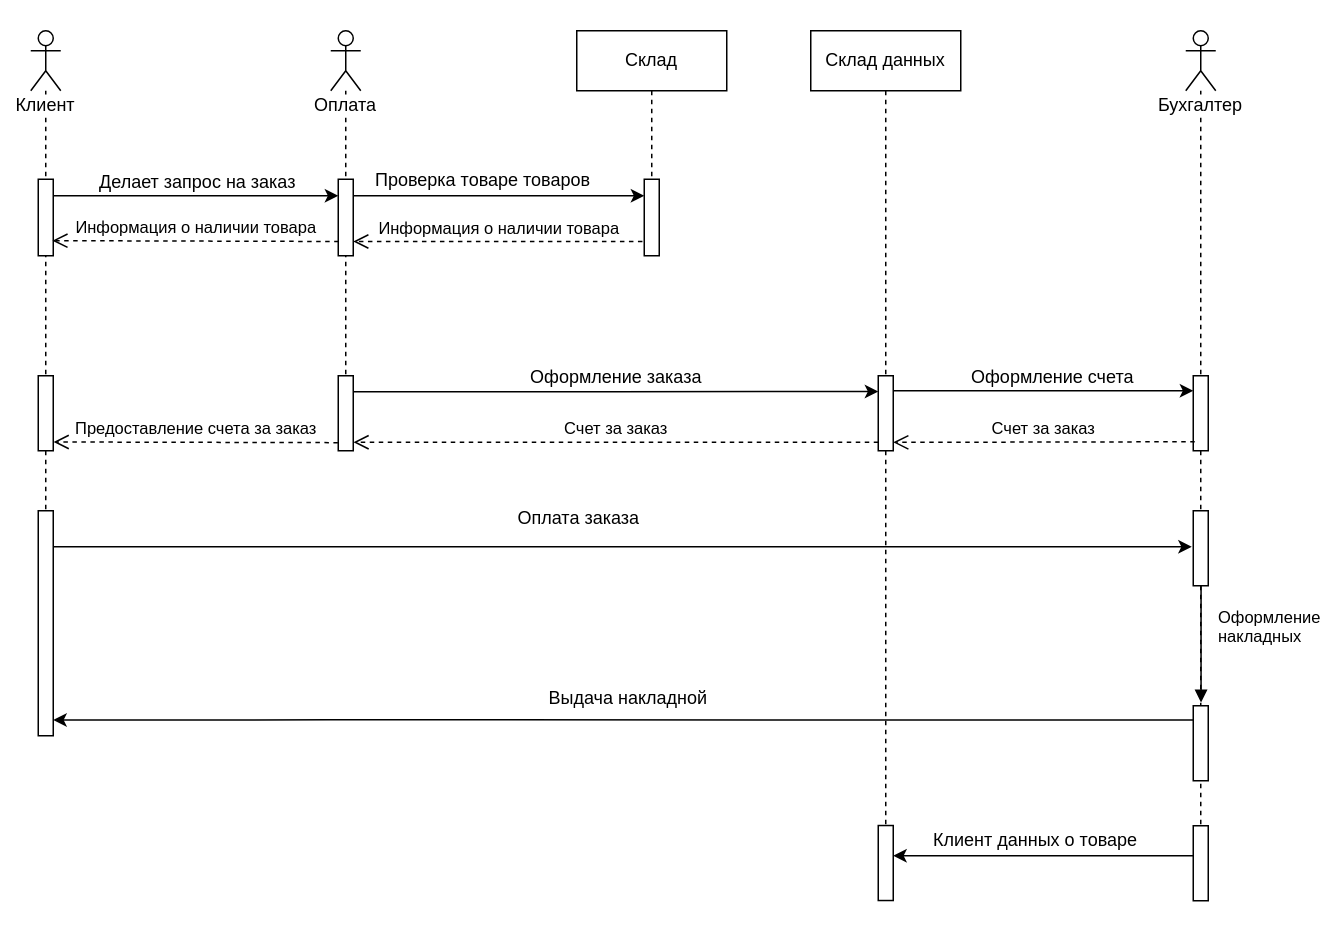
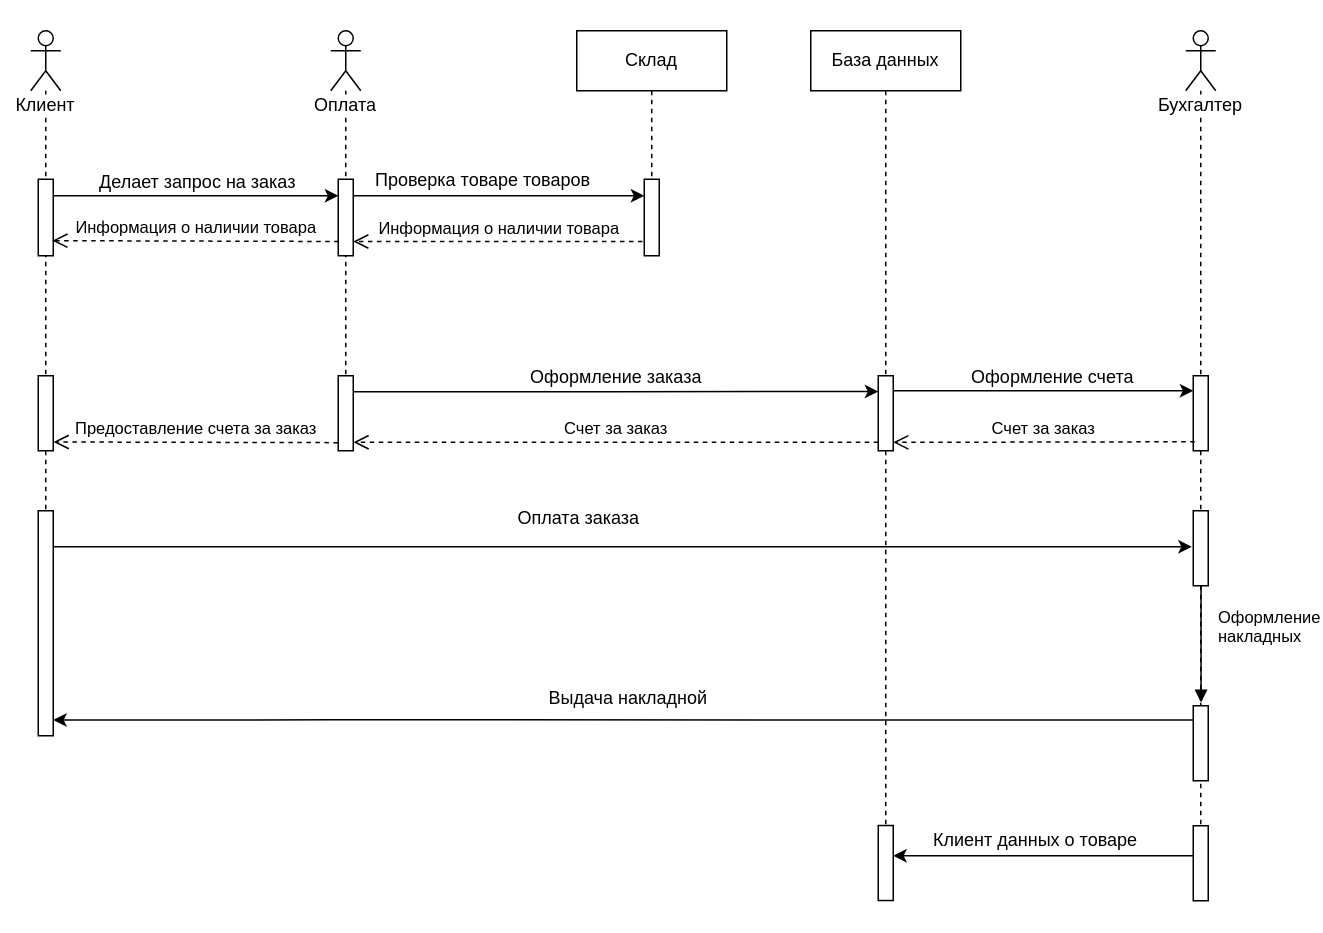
- <mxCell id="17" value="Склад данных" style="shape=umlLifeline;perimeter=lifelinePerimeter;whiteSpace=wrap;html=1;container=1;collapsible=0;recursiveResize=0;outlineConnect=0;" parent="1" vertex="1"><mxGeometry x="540" y="20" width="100" height="580" as="geometry" /></mxCell>
+ <mxCell id="17" value="База данных" style="shape=umlLifeline;perimeter=lifelinePerimeter;whiteSpace=wrap;html=1;container=1;collapsible=0;recursiveResize=0;outlineConnect=0;" parent="1" vertex="1"><mxGeometry x="540" y="20" width="100" height="580" as="geometry" /></mxCell>
